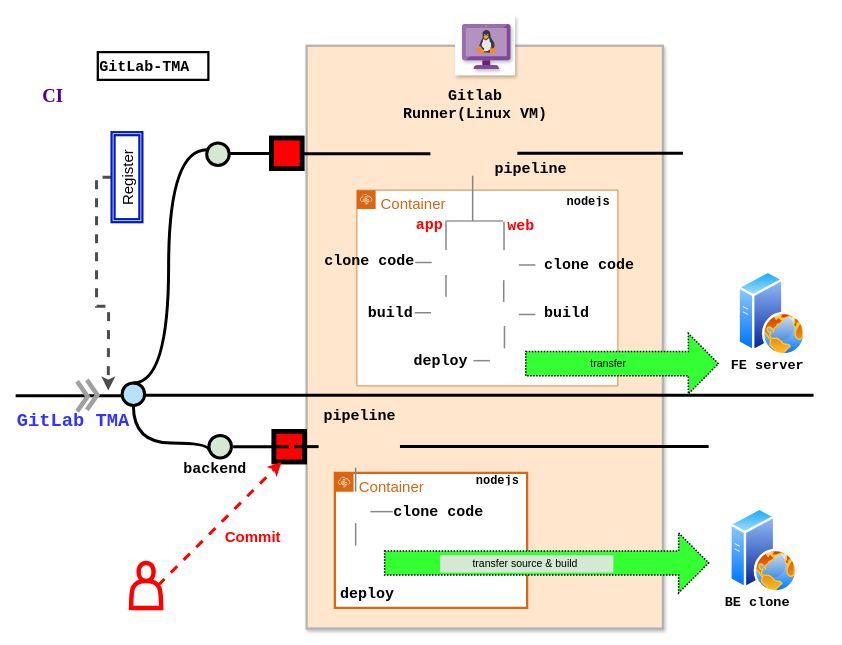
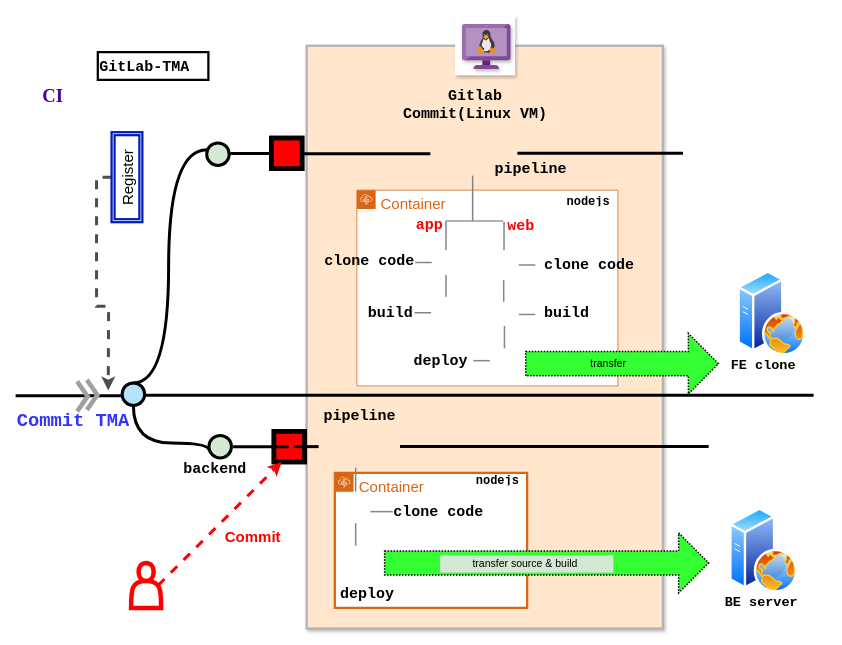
- <mxCell id="41" value="&lt;font style=&quot;font-size: 20px;&quot;&gt;Gitlab Runner(Linux VM)&lt;/font&gt;" style="text;html=1;strokeColor=none;fillColor=none;align=center;verticalAlign=middle;whiteSpace=wrap;overflow=hidden;fontSize=14;fontStyle=1;fontFamily=Courier New;" vertex="1" parent="1"><mxGeometry x="526.2" y="111" width="214" height="55" as="geometry" /></mxCell>
+ <mxCell id="41" value="&lt;font style=&quot;font-size: 20px;&quot;&gt;Gitlab Commit(Linux VM)&lt;/font&gt;" style="text;html=1;strokeColor=none;fillColor=none;align=center;verticalAlign=middle;whiteSpace=wrap;overflow=hidden;fontSize=14;fontStyle=1;fontFamily=Courier New;" vertex="1" parent="1"><mxGeometry x="526.2" y="111" width="214" height="55" as="geometry" /></mxCell>
- <mxCell id="50" value="&lt;font style=&quot;font-size: 18px;&quot;&gt;FE server&lt;/font&gt;" style="text;html=1;strokeColor=none;fillColor=none;align=left;verticalAlign=middle;whiteSpace=wrap;overflow=hidden;fontSize=14;fontStyle=1;fontFamily=Courier New;" vertex="1" parent="1"><mxGeometry x="972" y="467" width="128" height="39" as="geometry" /></mxCell>
+ <mxCell id="50" value="&lt;font style=&quot;font-size: 18px;&quot;&gt;FE clone&lt;/font&gt;" style="text;html=1;strokeColor=none;fillColor=none;align=left;verticalAlign=middle;whiteSpace=wrap;overflow=hidden;fontSize=14;fontStyle=1;fontFamily=Courier New;" vertex="1" parent="1"><mxGeometry x="972" y="467" width="128" height="39" as="geometry" /></mxCell>
- <mxCell id="66" value="&lt;font color=&quot;#3333ff&quot; style=&quot;font-size: 25px;&quot;&gt;GitLab TMA&lt;/font&gt;" style="text;html=1;strokeColor=none;fillColor=none;align=left;verticalAlign=middle;whiteSpace=wrap;overflow=hidden;fontSize=20;fontStyle=1;fontFamily=Courier New;" vertex="1" parent="1"><mxGeometry x="20" y="534" width="183.06" height="53" as="geometry" /></mxCell>
+ <mxCell id="66" value="&lt;font color=&quot;#3333ff&quot; style=&quot;font-size: 25px;&quot;&gt;Commit TMA&lt;/font&gt;" style="text;html=1;strokeColor=none;fillColor=none;align=left;verticalAlign=middle;whiteSpace=wrap;overflow=hidden;fontSize=20;fontStyle=1;fontFamily=Courier New;" vertex="1" parent="1"><mxGeometry x="20" y="534" width="183.06" height="53" as="geometry" /></mxCell>
- <mxCell id="49" value="&lt;font style=&quot;font-size: 18px;&quot;&gt;BE clone&lt;/font&gt;" style="text;html=1;strokeColor=none;fillColor=none;align=left;verticalAlign=middle;whiteSpace=wrap;overflow=hidden;fontSize=14;fontStyle=1;fontFamily=Courier New;" vertex="1" parent="1"><mxGeometry x="964" y="783" width="128" height="39" as="geometry" /></mxCell>
+ <mxCell id="49" value="&lt;font style=&quot;font-size: 18px;&quot;&gt;BE server&lt;/font&gt;" style="text;html=1;strokeColor=none;fillColor=none;align=left;verticalAlign=middle;whiteSpace=wrap;overflow=hidden;fontSize=14;fontStyle=1;fontFamily=Courier New;" vertex="1" parent="1"><mxGeometry x="964" y="783" width="128" height="39" as="geometry" /></mxCell>
